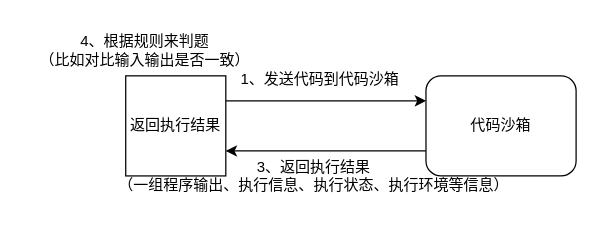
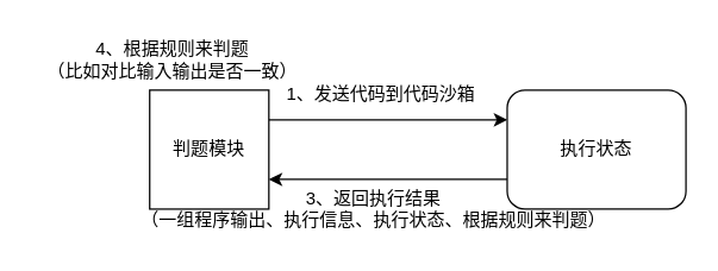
- <mxCell id="3" value="返回执行结果" style="whiteSpace=wrap;html=1;aspect=fixed;" vertex="1" parent="1"><mxGeometry x="100" y="60" width="80" height="80" as="geometry" /></mxCell>
+ <mxCell id="3" value="判题模块" style="whiteSpace=wrap;html=1;aspect=fixed;" vertex="1" parent="1"><mxGeometry x="100" y="60" width="80" height="80" as="geometry" /></mxCell>
- <mxCell id="5" value="代码沙箱" style="rounded=1;whiteSpace=wrap;html=1;" vertex="1" parent="1"><mxGeometry x="340" y="60" width="120" height="80" as="geometry" /></mxCell>
+ <mxCell id="5" value="执行状态" style="rounded=1;whiteSpace=wrap;html=1;" vertex="1" parent="1"><mxGeometry x="340" y="60" width="120" height="80" as="geometry" /></mxCell>
- <mxCell id="7" value="3、返回执行结果&lt;div&gt;（一组程序输出、执行信息、执行状态、执行环境等信息）&lt;/div&gt;" style="text;html=1;align=center;verticalAlign=middle;resizable=0;points=[];autosize=1;strokeColor=none;fillColor=none;" vertex="1" parent="1"><mxGeometry x="80" y="120" width="340" height="40" as="geometry" /></mxCell>
+ <mxCell id="7" value="3、返回执行结果&lt;div&gt;（一组程序输出、执行信息、执行状态、根据规则来判题）&lt;/div&gt;" style="text;html=1;align=center;verticalAlign=middle;resizable=0;points=[];autosize=1;strokeColor=none;fillColor=none;" vertex="1" parent="1"><mxGeometry x="80" y="120" width="340" height="40" as="geometry" /></mxCell>
